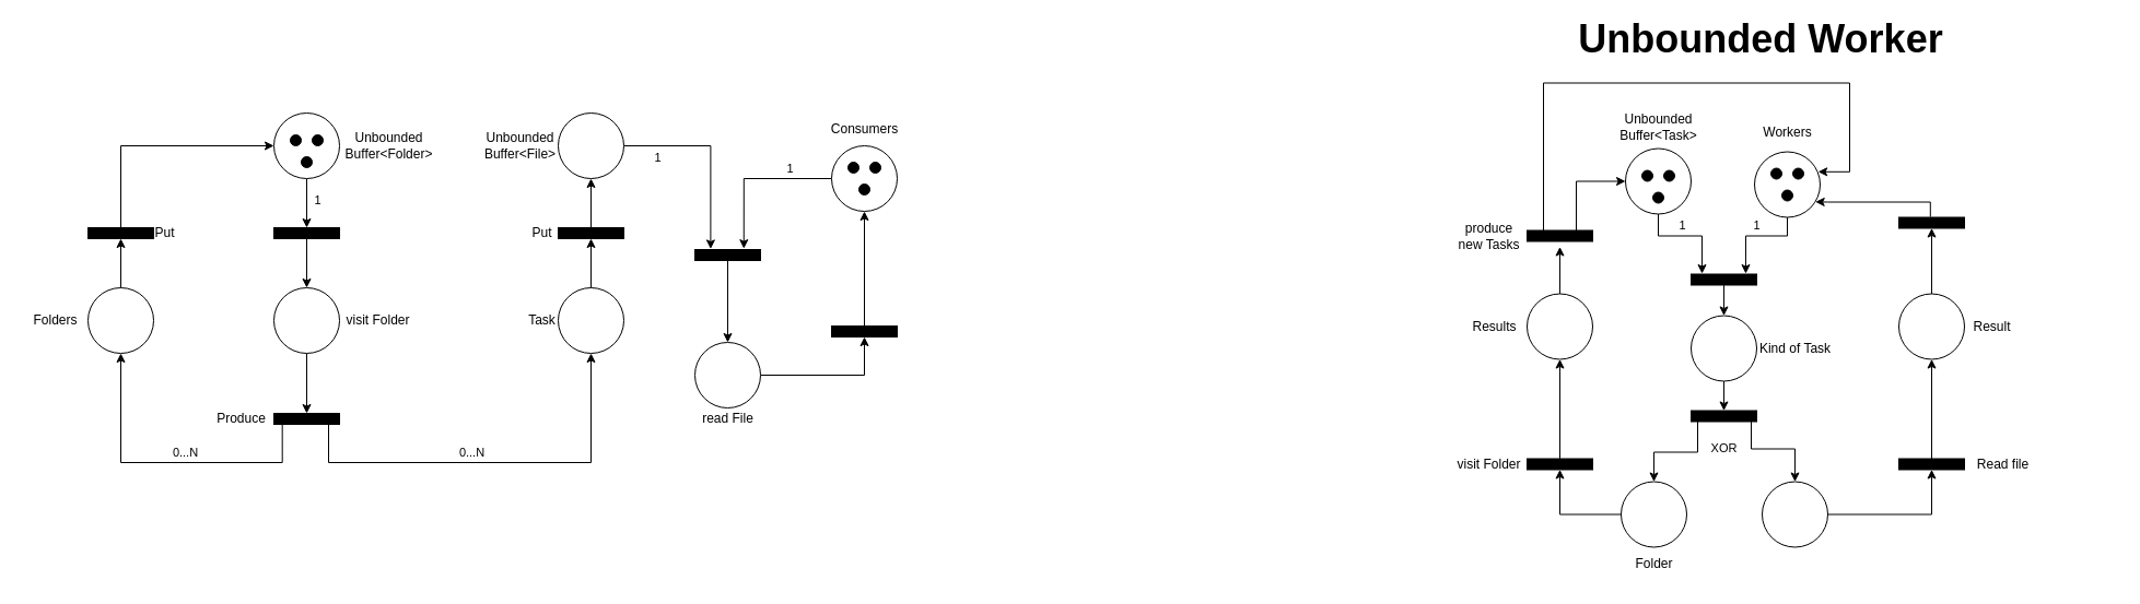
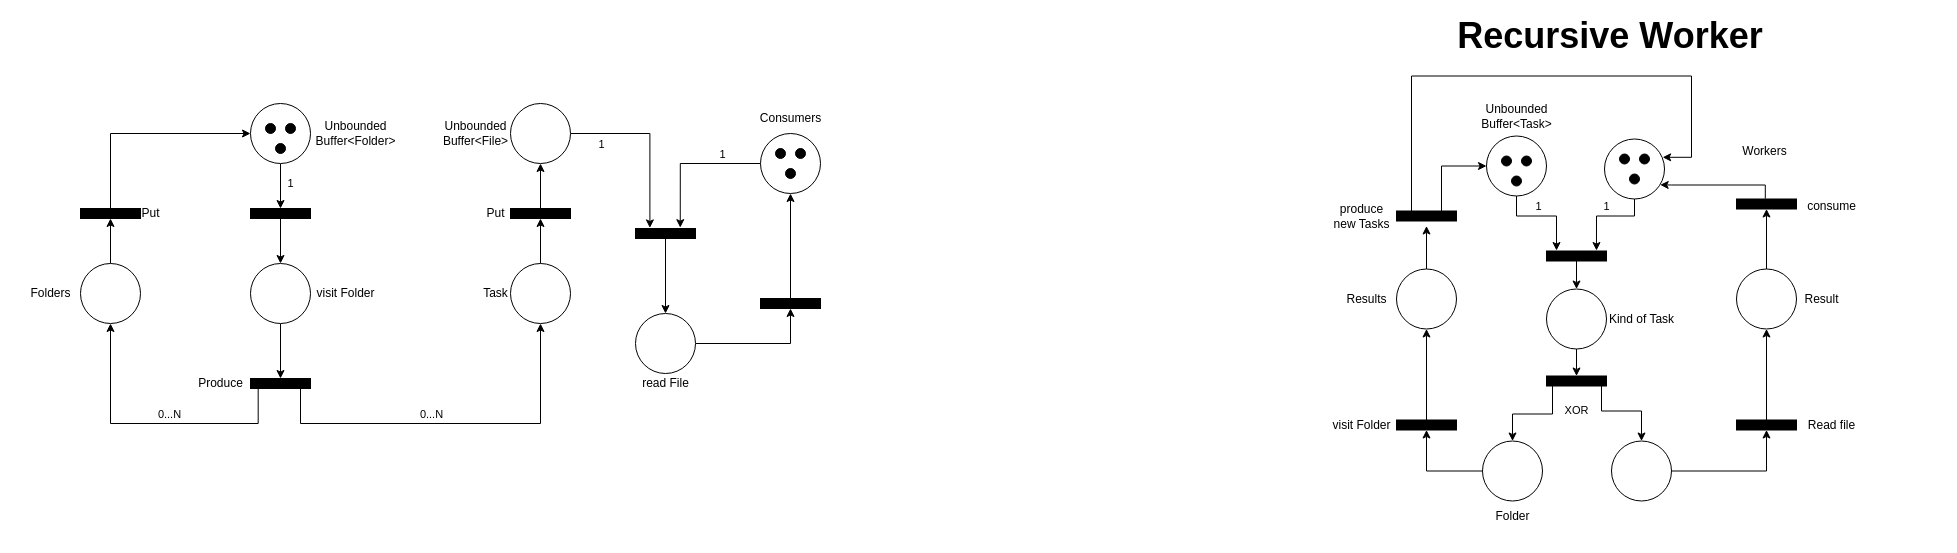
- <mxCell id="95" value="&lt;font style=&quot;font-size: 36px;&quot;&gt;&lt;b&gt;Unbounded Worker&lt;br&gt;&lt;/b&gt;&lt;/font&gt;" style="text;html=1;strokeColor=none;fillColor=none;align=center;verticalAlign=middle;whiteSpace=wrap;rounded=0;" vertex="1" parent="1"><mxGeometry x="1285" y="20" width="650" height="30" as="geometry" /></mxCell>
+ <mxCell id="95" value="&lt;font style=&quot;font-size: 36px;&quot;&gt;&lt;b&gt;Recursive Worker&lt;br&gt;&lt;/b&gt;&lt;/font&gt;" style="text;html=1;strokeColor=none;fillColor=none;align=center;verticalAlign=middle;whiteSpace=wrap;rounded=0;" vertex="1" parent="1"><mxGeometry x="1285" y="20" width="650" height="30" as="geometry" /></mxCell>
- <mxCell id="65" value="Workers" style="text;html=1;align=center;verticalAlign=middle;resizable=0;points=[];autosize=1;strokeColor=none;fillColor=none;" vertex="1" parent="1"><mxGeometry x="1599" y="105.5" width="70" height="30" as="geometry" /></mxCell>
+ <mxCell id="65" value="Workers" style="text;html=1;align=center;verticalAlign=middle;resizable=0;points=[];autosize=1;strokeColor=none;fillColor=none;" vertex="1" parent="1"><mxGeometry x="1729" y="135.5" width="70" height="30" as="geometry" /></mxCell>
+ <mxCell id="84" value="consume" style="text;html=1;align=center;verticalAlign=middle;resizable=0;points=[];autosize=1;strokeColor=none;fillColor=none;" vertex="1" parent="1"><mxGeometry x="1796" y="190.5" width="70" height="30" as="geometry" /></mxCell>
